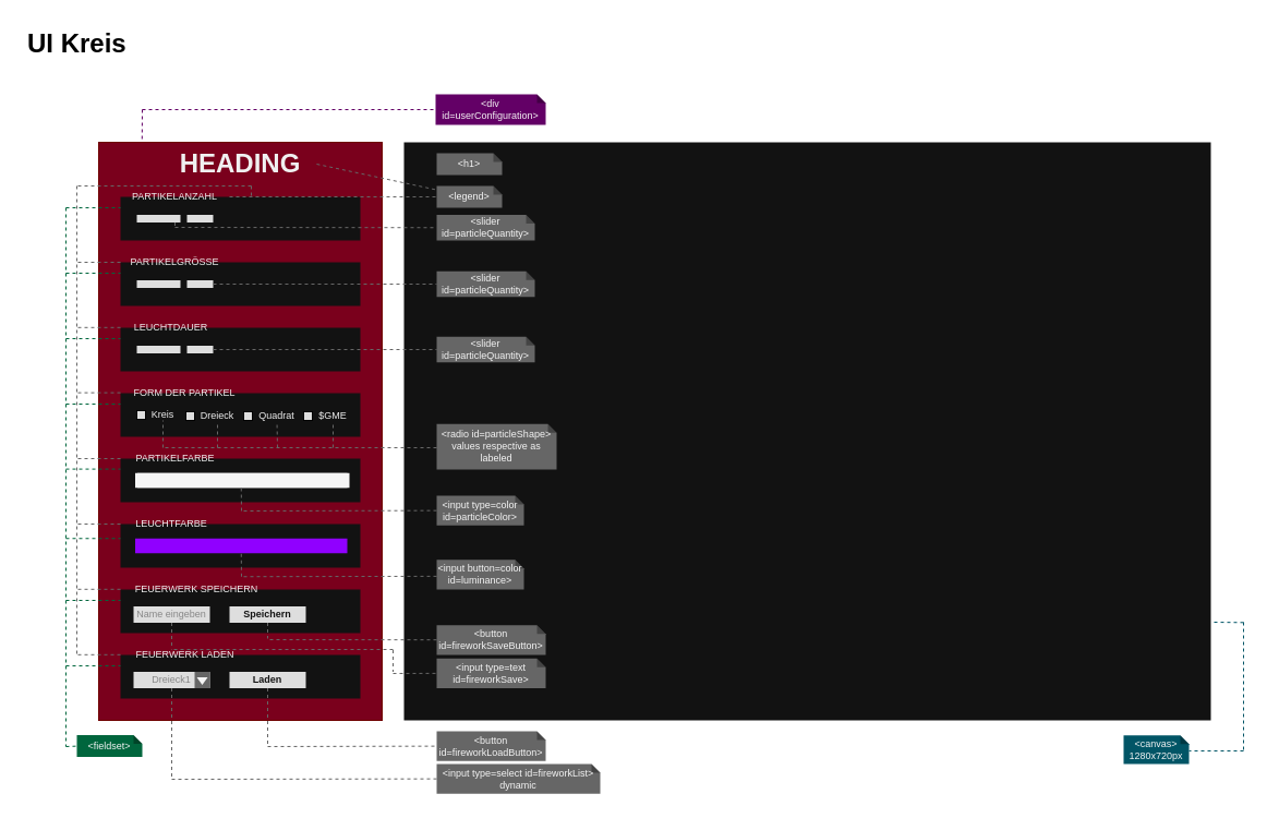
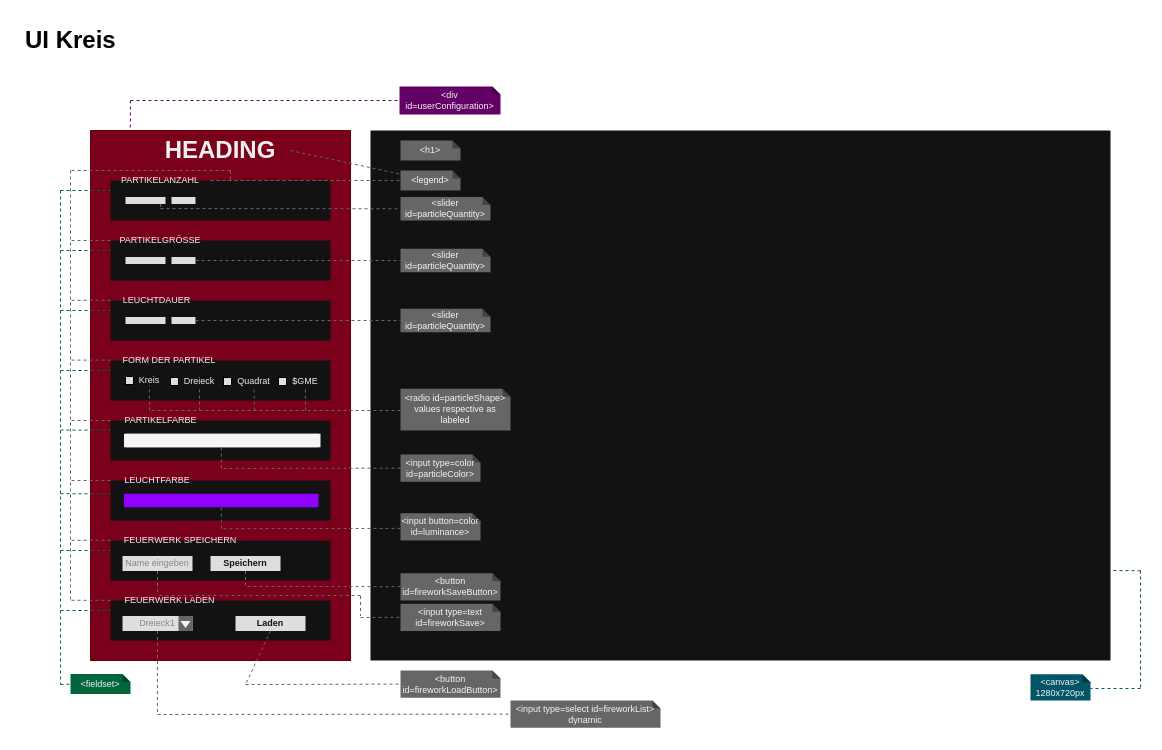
- <mxCell id="48" value="Laden" style="rounded=0;whiteSpace=wrap;html=1;fontSize=9;align=center;fillColor=#DEDEDE;strokeColor=none;fontColor=#121212;fontStyle=1" parent="1" vertex="1"><mxGeometry x="210" y="615.5" width="70" height="15" as="geometry" /></mxCell>
+ <mxCell id="48" value="Laden" style="rounded=0;whiteSpace=wrap;html=1;fontSize=9;align=center;fillColor=#DEDEDE;strokeColor=none;fontColor=#121212;fontStyle=1" parent="1" vertex="1"><mxGeometry x="235" y="615.5" width="70" height="15" as="geometry" /></mxCell>
- <mxCell id="93" value="&amp;lt;input type=select id=fireworkList&amp;gt;&lt;br&gt;dynamic" style="shape=note;whiteSpace=wrap;html=1;backgroundOutline=1;darkOpacity=0.33;fontSize=9;align=center;size=8;strokeColor=none;fillColor=#666666;collapsible=0;metaEdit=0;fontColor=#F5F5F5;" parent="1" vertex="1"><mxGeometry x="400" y="700" width="150" height="27.25" as="geometry" /></mxCell>
+ <mxCell id="93" value="&amp;lt;input type=select id=fireworkList&amp;gt;&lt;br&gt;dynamic" style="shape=note;whiteSpace=wrap;html=1;backgroundOutline=1;darkOpacity=0.33;fontSize=9;align=center;size=8;strokeColor=none;fillColor=#666666;collapsible=0;metaEdit=0;fontColor=#F5F5F5;" parent="1" vertex="1"><mxGeometry x="510" y="700" width="150" height="27.25" as="geometry" /></mxCell>
